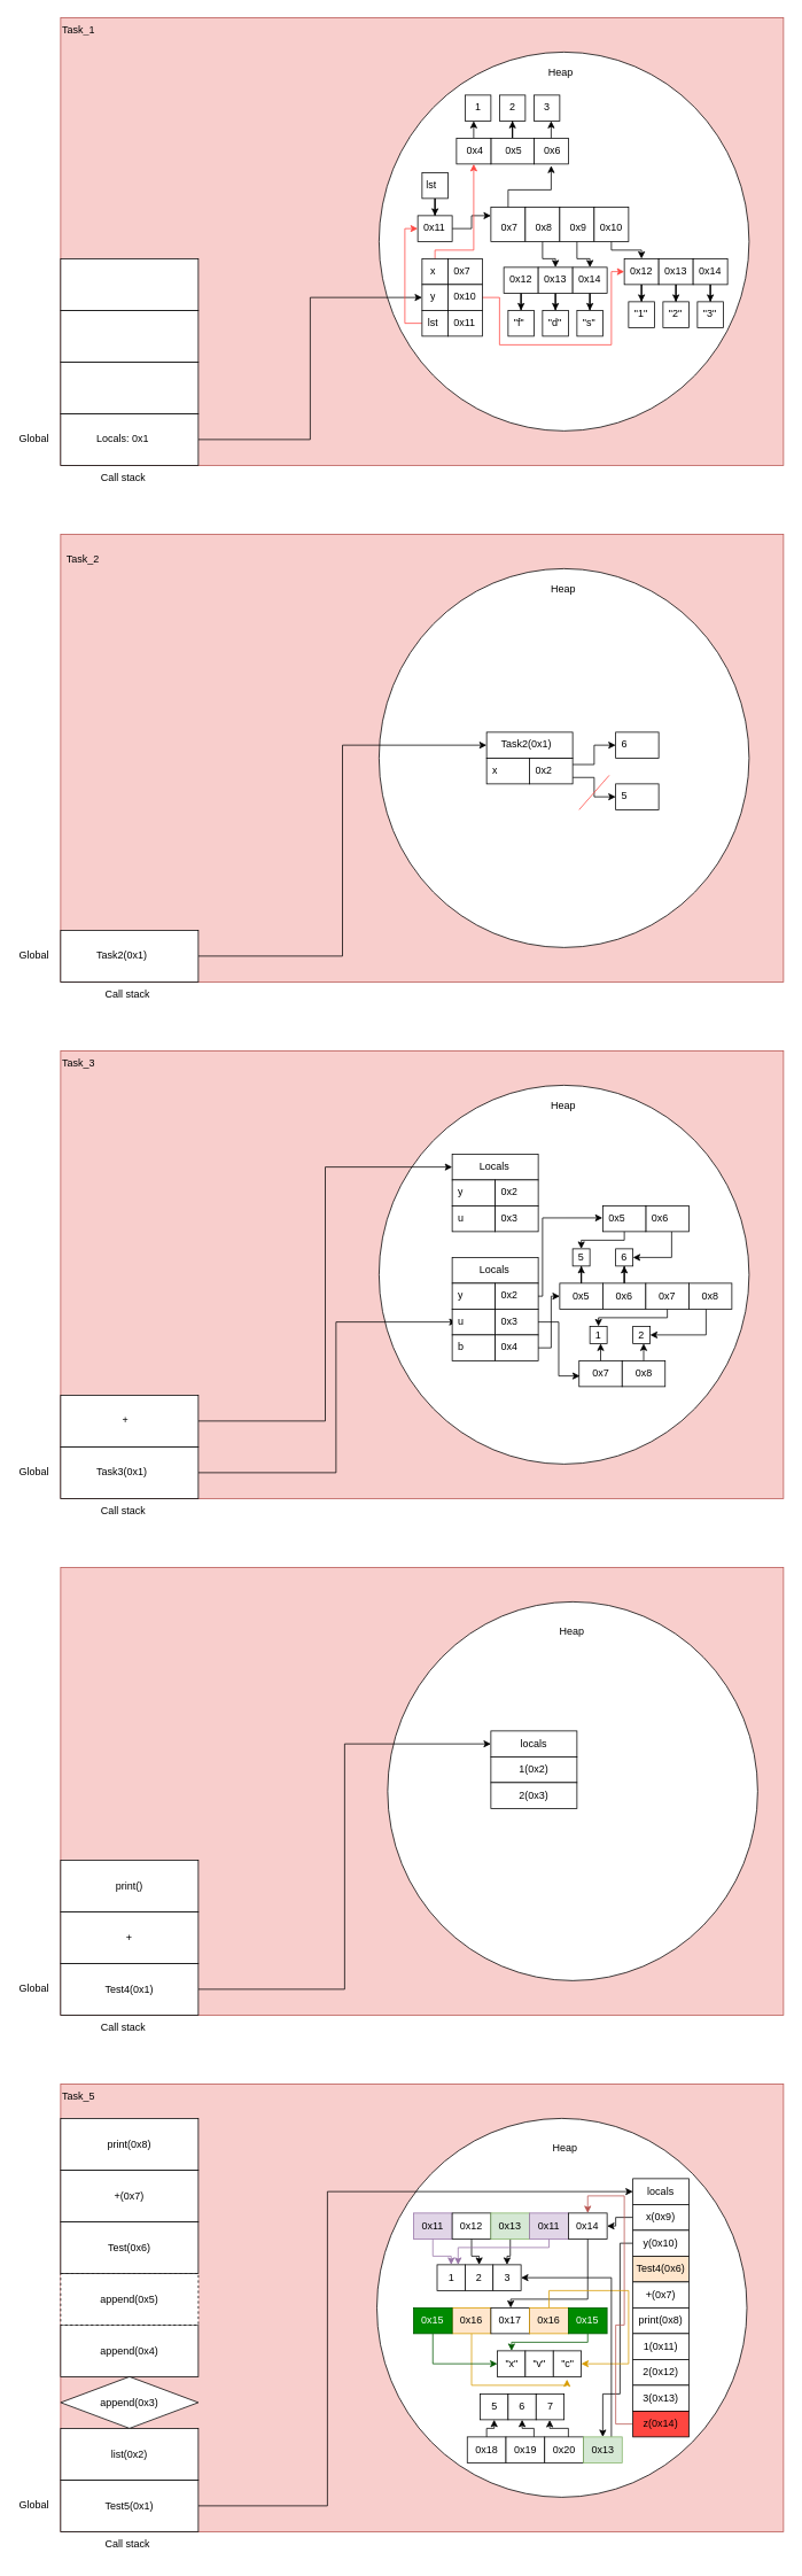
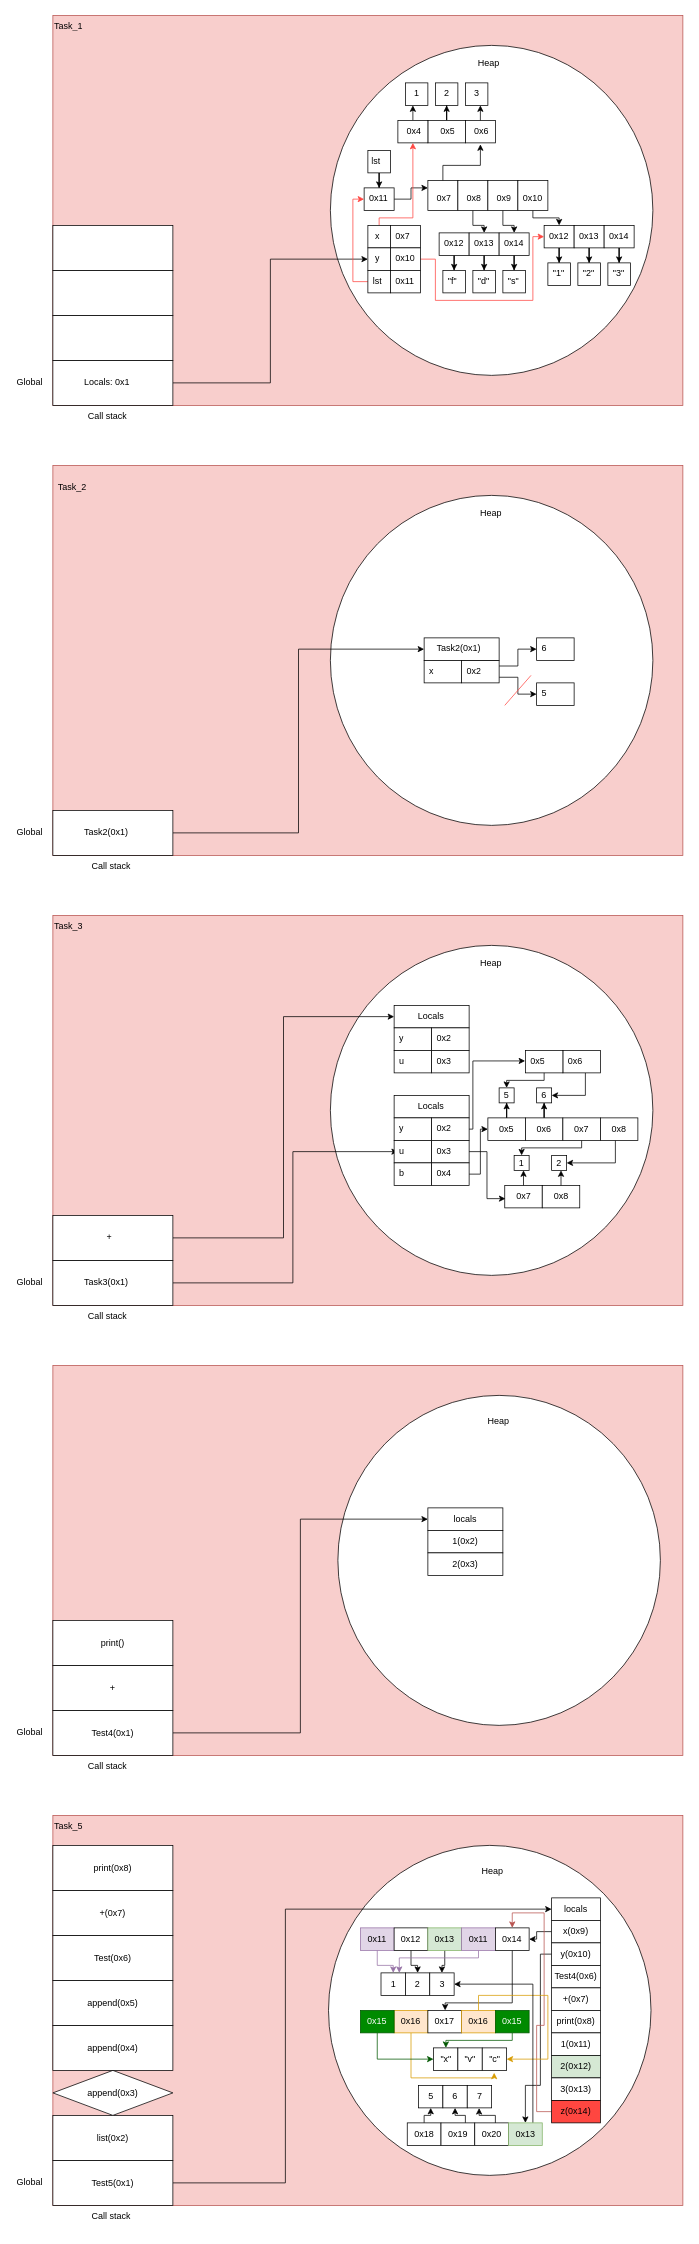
- <mxCell id="207" value="Test4(0x6)" style="rounded=0;whiteSpace=wrap;html=1;fillColor=#ffe6cc;" vertex="1" parent="1"><mxGeometry x="735" y="2620" width="65" height="30" as="geometry" /></mxCell>
+ <mxCell id="207" value="Test4(0x6)" style="rounded=0;whiteSpace=wrap;html=1;" vertex="1" parent="1"><mxGeometry x="735" y="2620" width="65" height="30" as="geometry" /></mxCell>
- <mxCell id="144" value="append(0x5)" style="rounded=0;whiteSpace=wrap;html=1;dashed=1;" vertex="1" parent="1"><mxGeometry x="70" y="2640" width="160" height="60" as="geometry" /></mxCell>
+ <mxCell id="144" value="append(0x5)" style="rounded=0;whiteSpace=wrap;html=1;" vertex="1" parent="1"><mxGeometry x="70" y="2640" width="160" height="60" as="geometry" /></mxCell>
- <mxCell id="211" value="2(0x12)" style="rounded=0;whiteSpace=wrap;html=1;" vertex="1" parent="1"><mxGeometry x="735" y="2740" width="65" height="30" as="geometry" /></mxCell>
+ <mxCell id="211" value="2(0x12)" style="rounded=0;whiteSpace=wrap;html=1;fillColor=#d5e8d4;" vertex="1" parent="1"><mxGeometry x="735" y="2740" width="65" height="30" as="geometry" /></mxCell>
